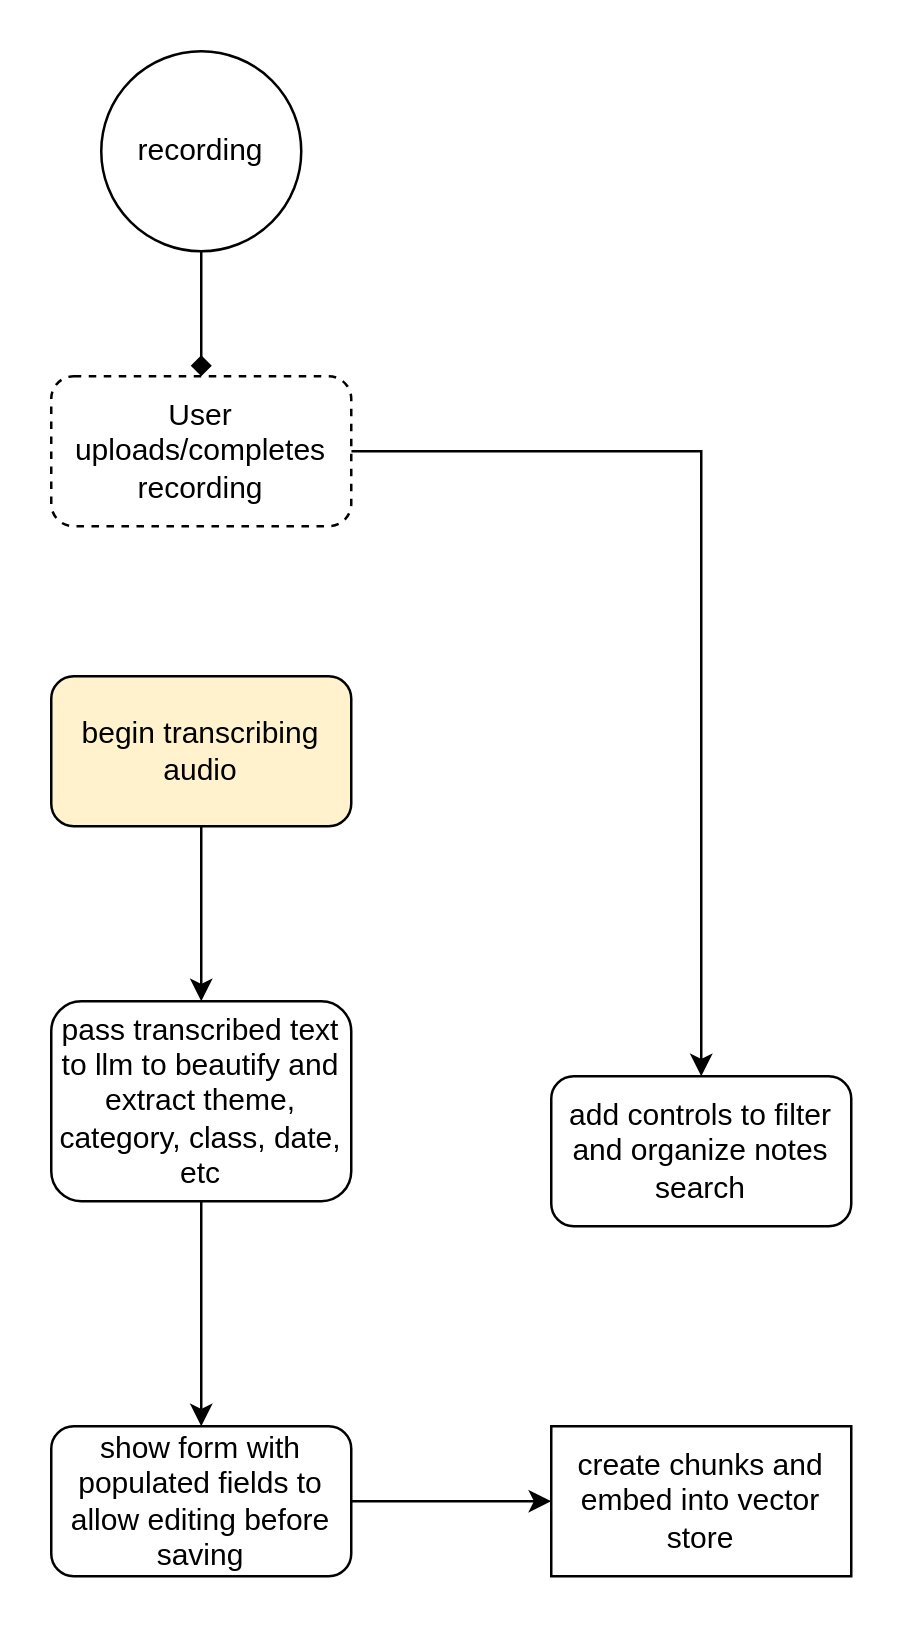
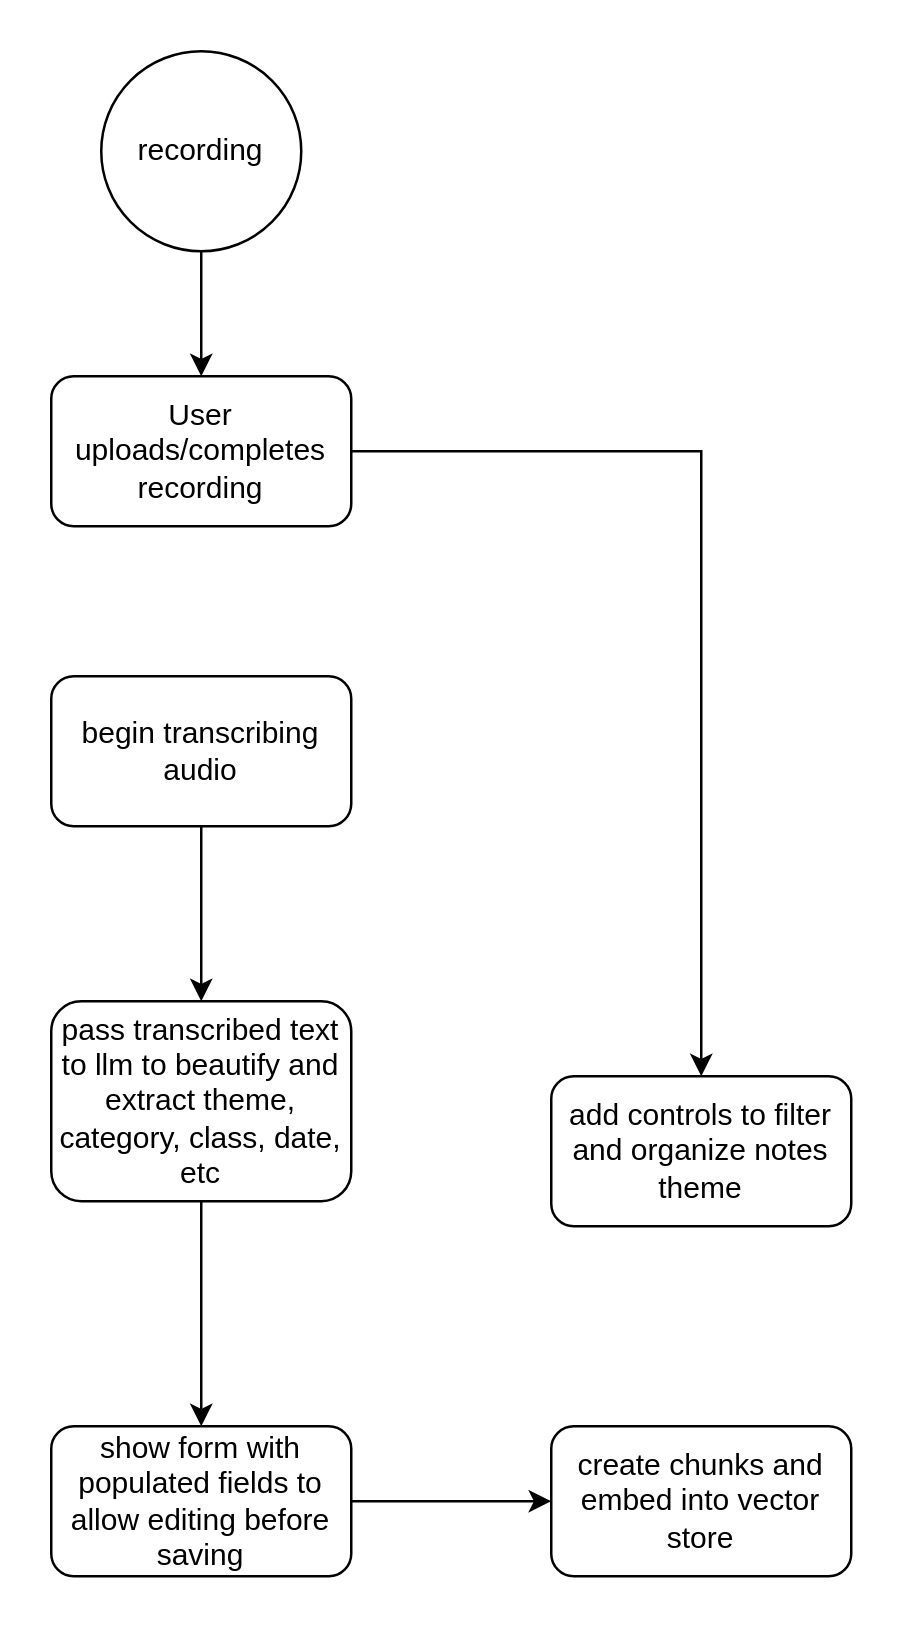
- <mxCell id="2" style="edgeStyle=orthogonalEdgeStyle;rounded=0;orthogonalLoop=1;jettySize=auto;html=1;endArrow=diamond;" edge="1" parent="1" source="3" target="5"><mxGeometry relative="1" as="geometry" /></mxCell>
+ <mxCell id="2" style="edgeStyle=orthogonalEdgeStyle;rounded=0;orthogonalLoop=1;jettySize=auto;html=1;" edge="1" parent="1" source="3" target="5"><mxGeometry relative="1" as="geometry" /></mxCell>
- <mxCell id="5" value="User uploads/completes recording" style="rounded=1;whiteSpace=wrap;html=1;dashed=1;" vertex="1" parent="1"><mxGeometry x="20" y="150" width="120" height="60" as="geometry" /></mxCell>
+ <mxCell id="5" value="User uploads/completes recording" style="rounded=1;whiteSpace=wrap;html=1;" vertex="1" parent="1"><mxGeometry x="20" y="150" width="120" height="60" as="geometry" /></mxCell>
- <mxCell id="7" value="begin transcribing audio" style="rounded=1;whiteSpace=wrap;html=1;fillColor=#fff2cc;" vertex="1" parent="1"><mxGeometry x="20" y="270" width="120" height="60" as="geometry" /></mxCell>
+ <mxCell id="7" value="begin transcribing audio" style="rounded=1;whiteSpace=wrap;html=1;" vertex="1" parent="1"><mxGeometry x="20" y="270" width="120" height="60" as="geometry" /></mxCell>
- <mxCell id="13" value="add controls to filter and organize notes search" style="whiteSpace=wrap;html=1;rounded=1;" vertex="1" parent="1"><mxGeometry x="220" y="430" width="120" height="60" as="geometry" /></mxCell>
+ <mxCell id="13" value="add controls to filter and organize notes theme" style="whiteSpace=wrap;html=1;rounded=1;" vertex="1" parent="1"><mxGeometry x="220" y="430" width="120" height="60" as="geometry" /></mxCell>
- <mxCell id="12" value="create chunks and embed into vector store" style="whiteSpace=wrap;html=1;rounded=0;" vertex="1" parent="1"><mxGeometry x="220" y="570" width="120" height="60" as="geometry" /></mxCell>
+ <mxCell id="12" value="create chunks and embed into vector store" style="whiteSpace=wrap;html=1;rounded=1;" vertex="1" parent="1"><mxGeometry x="220" y="570" width="120" height="60" as="geometry" /></mxCell>
